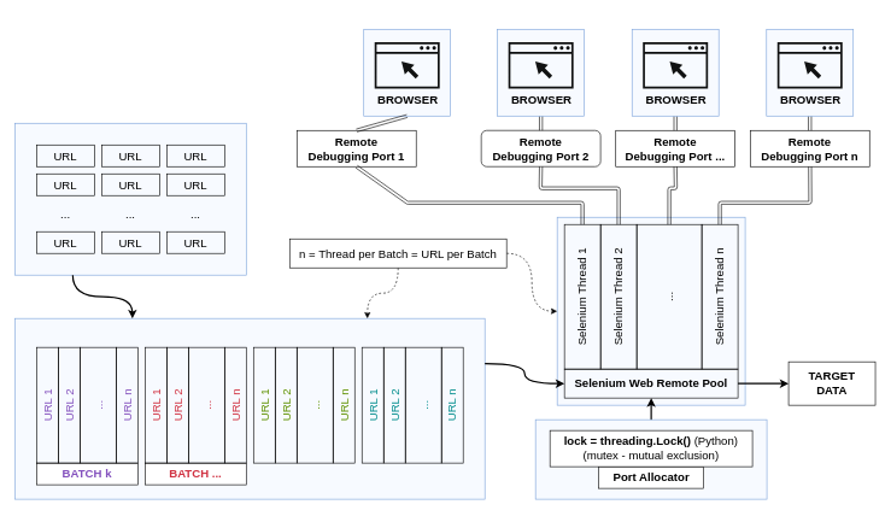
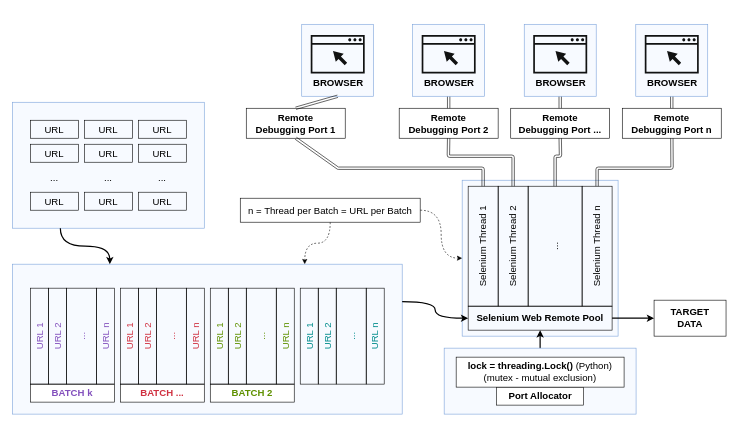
- <mxCell id="15" value="Remote&lt;div style=&quot;font-size: 16px;&quot;&gt;Debugging Port 2&lt;/div&gt;" style="whiteSpace=wrap;html=1;fontSize=16;fontStyle=1;rounded=1;" vertex="1" parent="1"><mxGeometry x="665" y="180" width="165" height="50" as="geometry" /></mxCell>
+ <mxCell id="15" value="Remote&lt;div style=&quot;font-size: 16px;&quot;&gt;Debugging Port 2&lt;/div&gt;" style="rounded=0;whiteSpace=wrap;html=1;fontSize=16;fontStyle=1" vertex="1" parent="1"><mxGeometry x="665" y="180" width="165" height="50" as="geometry" /></mxCell>
+ <mxCell id="58" value="BATCH 2" style="rounded=0;whiteSpace=wrap;html=1;fontSize=16;fontStyle=1;fontColor=#5F9100;" vertex="1" parent="57"><mxGeometry y="160" width="140" height="30" as="geometry" /></mxCell>
